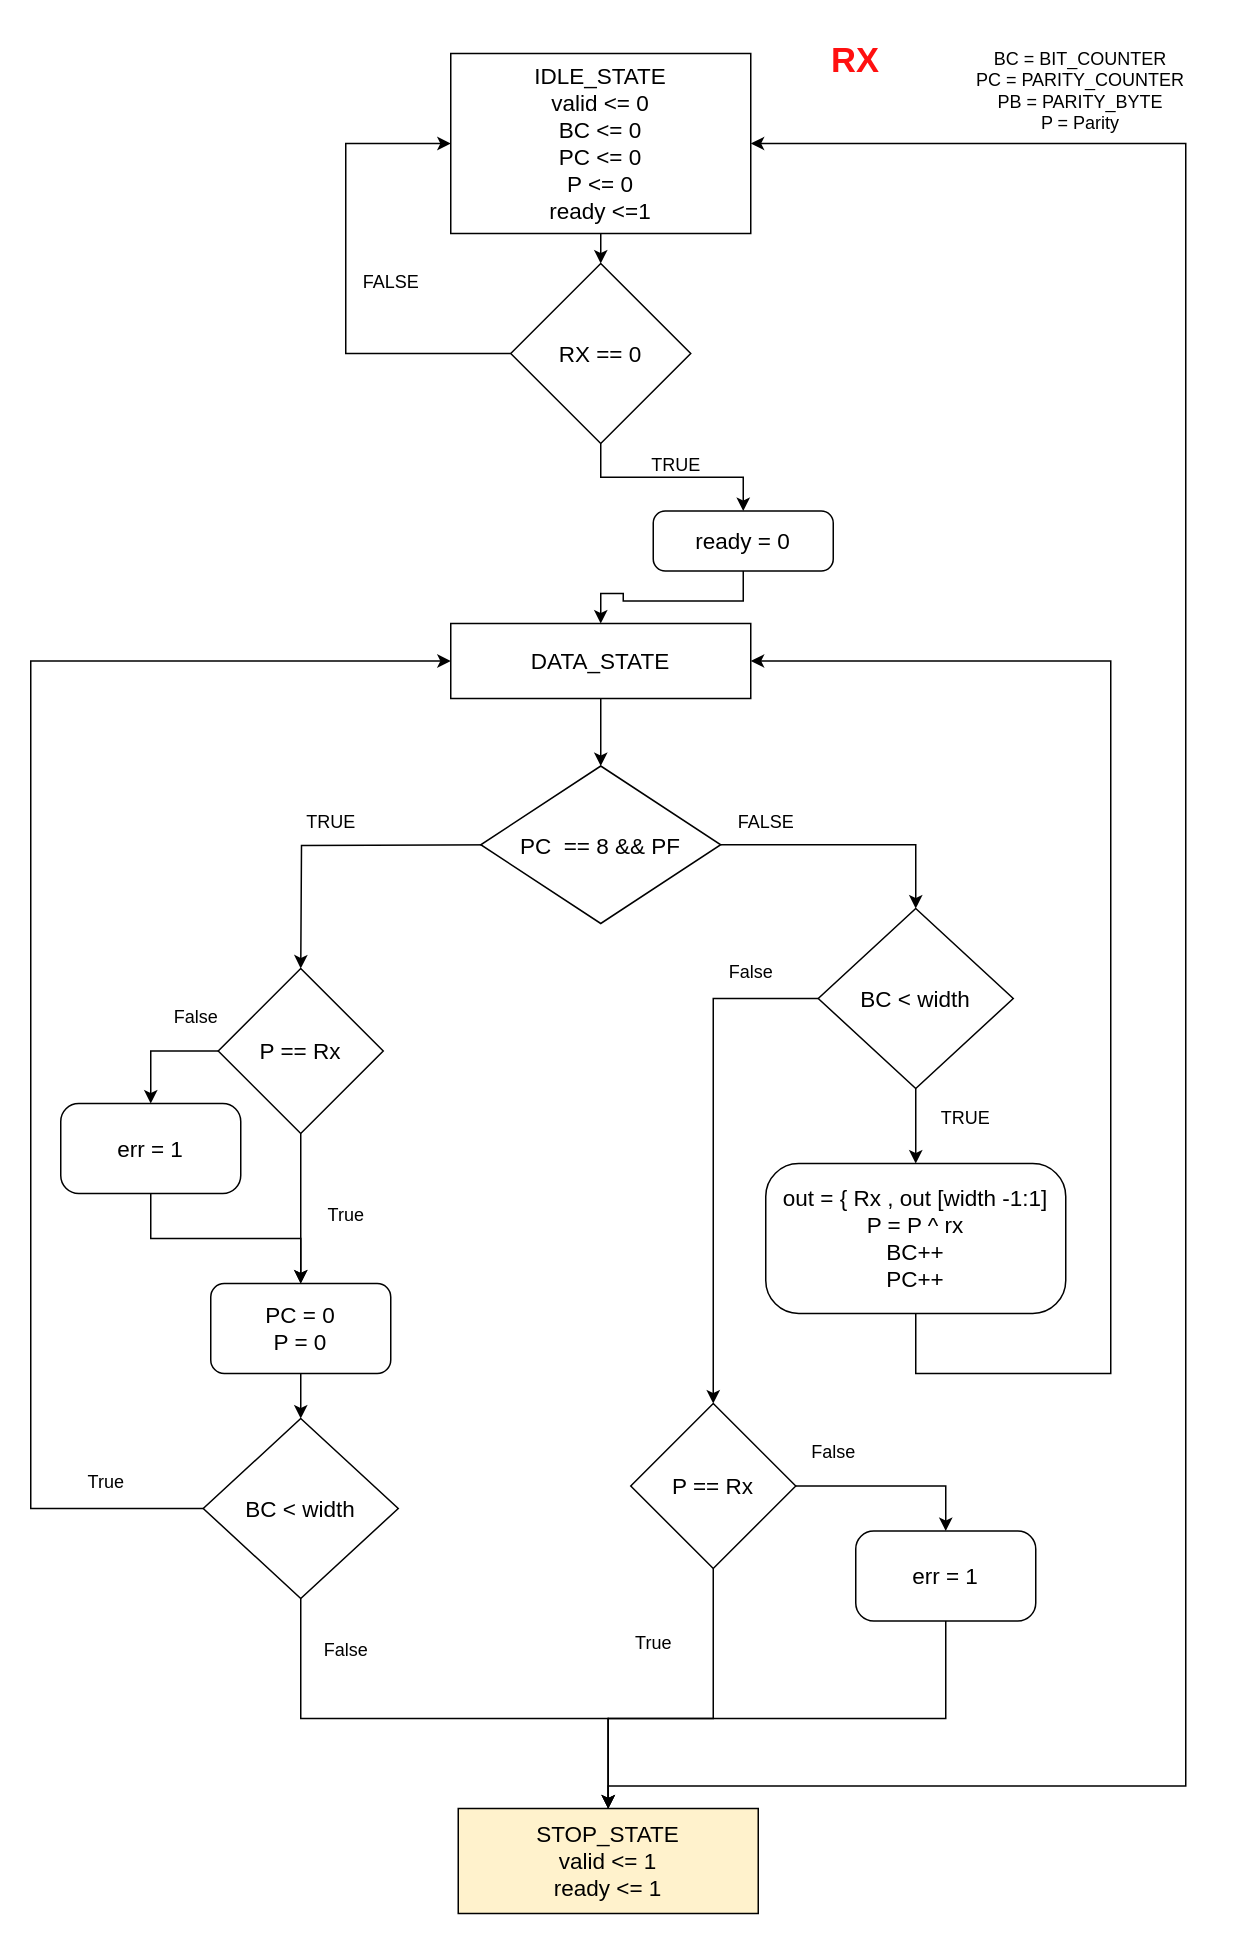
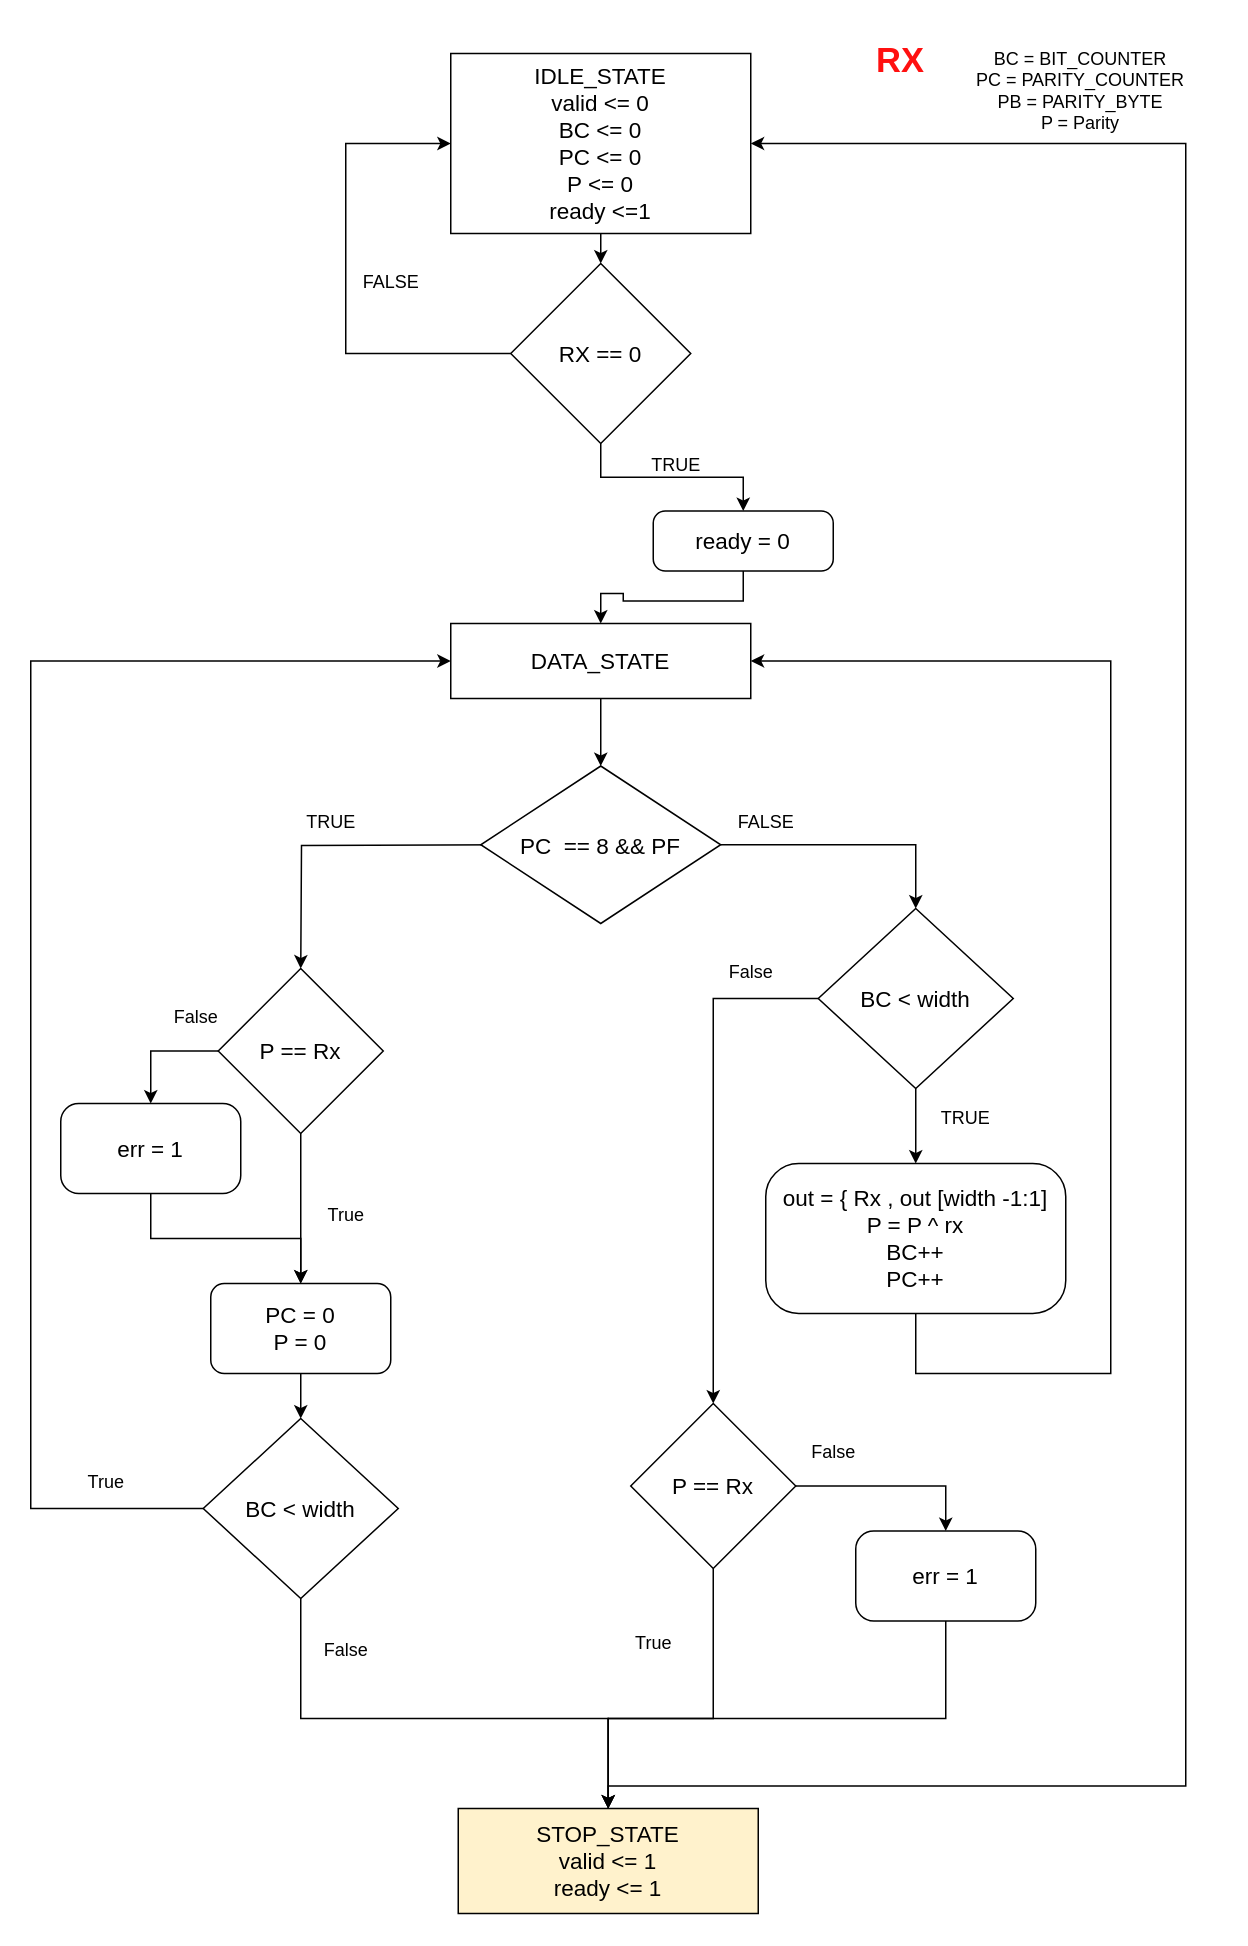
- <mxCell id="47" value="&lt;b&gt;&lt;font style=&quot;color: rgb(255, 16, 16); font-size: 23px;&quot;&gt;RX&lt;/font&gt;&lt;/b&gt;" style="text;html=1;align=center;verticalAlign=middle;whiteSpace=wrap;rounded=0;" vertex="1" parent="1"><mxGeometry x="540" y="25" width="60" height="30" as="geometry" /></mxCell>
+ <mxCell id="47" value="&lt;b&gt;&lt;font style=&quot;color: rgb(255, 16, 16); font-size: 23px;&quot;&gt;RX&lt;/font&gt;&lt;/b&gt;" style="text;html=1;align=center;verticalAlign=middle;whiteSpace=wrap;rounded=0;" vertex="1" parent="1"><mxGeometry x="570" y="25" width="60" height="30" as="geometry" /></mxCell>
